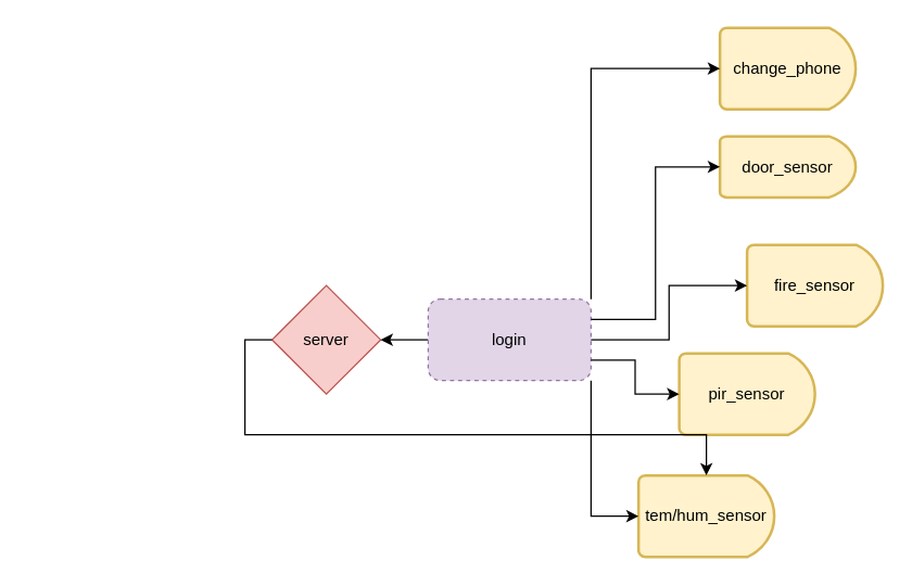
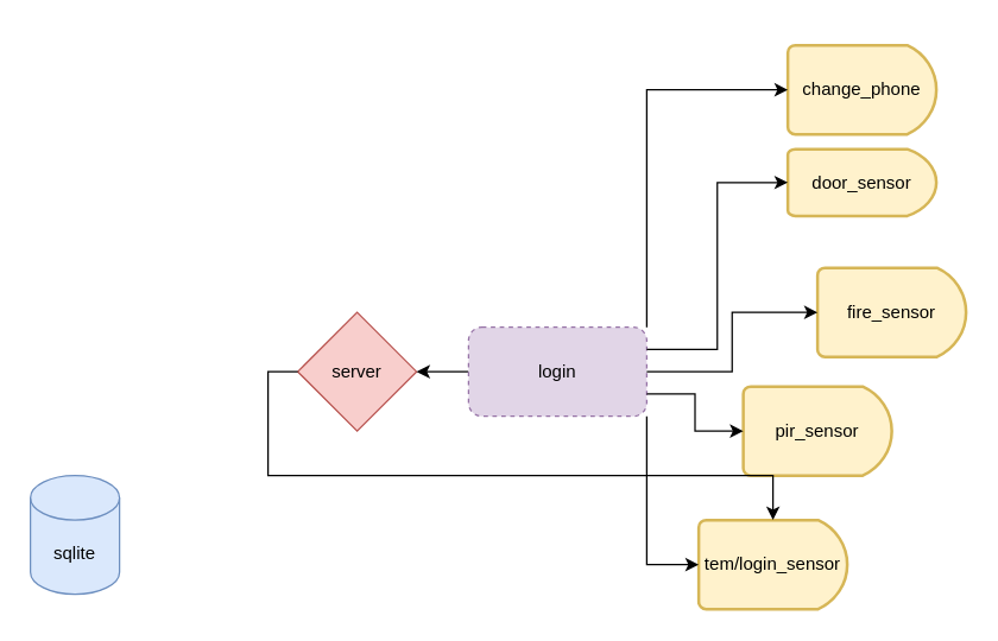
- <mxCell id="15" value="change_phone" style="strokeWidth=2;html=1;shape=mxgraph.flowchart.delay;whiteSpace=wrap;fillColor=#fff2cc;strokeColor=#d6b656;" vertex="1" parent="1"><mxGeometry x="530" y="20" width="100" height="60" as="geometry" /></mxCell>
+ <mxCell id="15" value="change_phone" style="strokeWidth=2;html=1;shape=mxgraph.flowchart.delay;whiteSpace=wrap;fillColor=#fff2cc;strokeColor=#d6b656;" vertex="1" parent="1"><mxGeometry x="530" y="30" width="100" height="60" as="geometry" /></mxCell>
+ <mxCell id="7" value="sqlite" style="shape=cylinder3;whiteSpace=wrap;html=1;boundedLbl=1;backgroundOutline=1;size=15;fillColor=#dae8fc;strokeColor=#6c8ebf;" vertex="1" parent="1"><mxGeometry x="20" y="320" width="60" height="80" as="geometry" /></mxCell>
- <mxCell id="6" value="tem/hum_sensor" style="strokeWidth=2;html=1;shape=mxgraph.flowchart.delay;whiteSpace=wrap;fillColor=#fff2cc;strokeColor=#d6b656;" vertex="1" parent="1"><mxGeometry x="470" y="350" width="100" height="60" as="geometry" /></mxCell>
+ <mxCell id="6" value="tem/login_sensor" style="strokeWidth=2;html=1;shape=mxgraph.flowchart.delay;whiteSpace=wrap;fillColor=#fff2cc;strokeColor=#d6b656;" vertex="1" parent="1"><mxGeometry x="470" y="350" width="100" height="60" as="geometry" /></mxCell>
